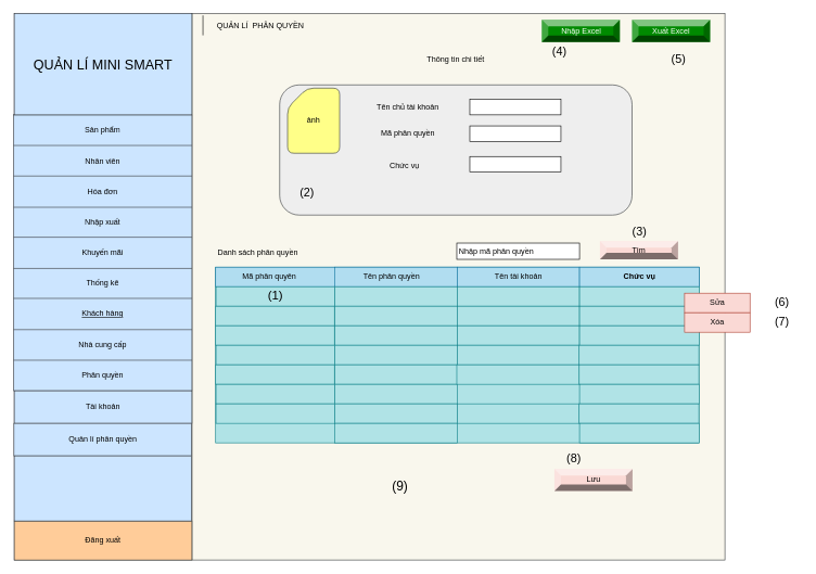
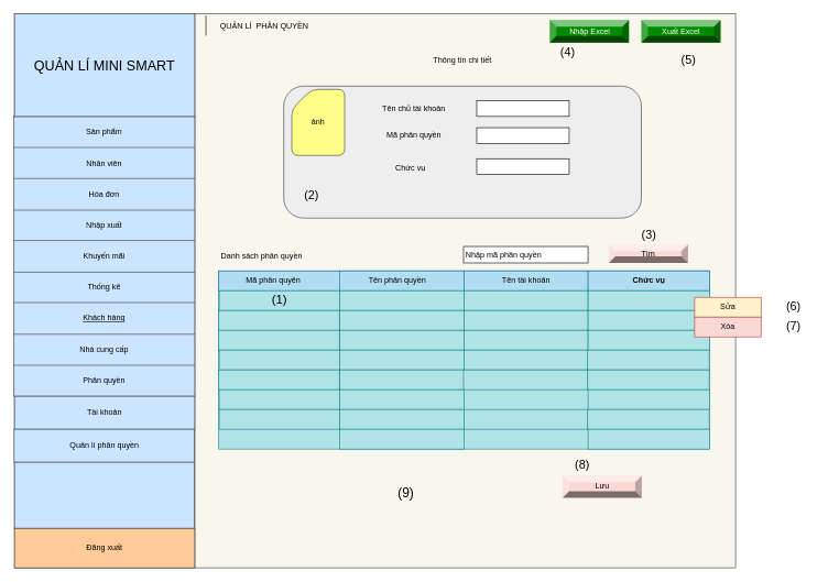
- <mxCell id="87" value="Sửa" style="rounded=0;whiteSpace=wrap;html=1;fillColor=#fad9d5;strokeColor=#ae4132;" parent="1" vertex="1"><mxGeometry x="1051" y="450" width="100.56" height="30" as="geometry" /></mxCell>
+ <mxCell id="87" value="Sửa" style="rounded=0;whiteSpace=wrap;html=1;fillColor=#fff2cc;strokeColor=#ae4132;" parent="1" vertex="1"><mxGeometry x="1051" y="450" width="100.56" height="30" as="geometry" /></mxCell>
